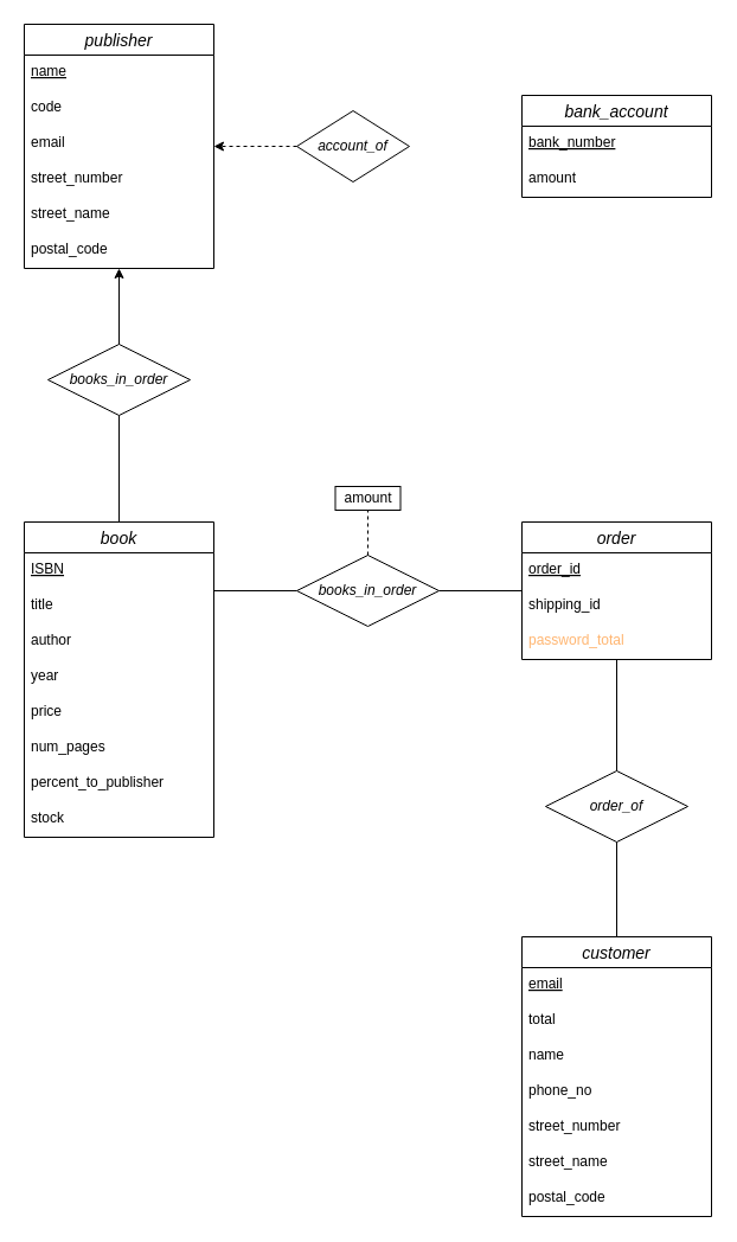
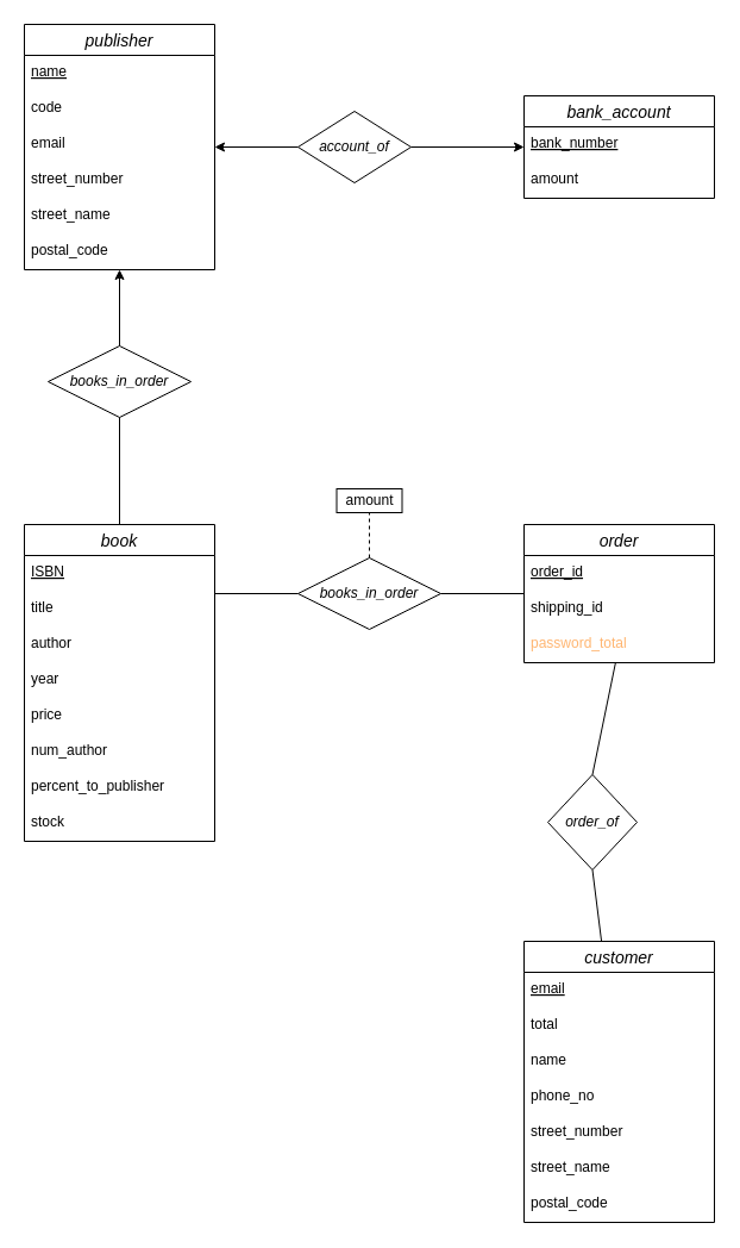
- <mxCell id="40" value="" style="endArrow=classic;html=1;rounded=0;exitX=0;exitY=0.5;exitDx=0;exitDy=0;dashed=1;" parent="1" source="35" target="11" edge="1"><mxGeometry width="50" height="50" relative="1" as="geometry"><mxPoint x="210" y="250" as="sourcePoint" /><mxPoint x="180" y="138" as="targetPoint" /></mxGeometry></mxCell>
+ <mxCell id="40" value="" style="endArrow=classic;html=1;rounded=0;exitX=0;exitY=0.5;exitDx=0;exitDy=0;" parent="1" source="35" target="11" edge="1"><mxGeometry width="50" height="50" relative="1" as="geometry"><mxPoint x="210" y="250" as="sourcePoint" /><mxPoint x="180" y="138" as="targetPoint" /></mxGeometry></mxCell>
+ <mxCell id="41" value="" style="endArrow=classic;html=1;rounded=0;exitX=1;exitY=0.5;exitDx=0;exitDy=0;" parent="1" source="35" target="18" edge="1"><mxGeometry width="50" height="50" relative="1" as="geometry"><mxPoint x="260" y="340" as="sourcePoint" /><mxPoint x="310" y="290" as="targetPoint" /></mxGeometry></mxCell>
- <mxCell id="8" value="num_pages" style="text;strokeColor=none;fillColor=none;spacingLeft=4;spacingRight=4;overflow=hidden;rotatable=0;points=[[0,0.5],[1,0.5]];portConstraint=eastwest;fontSize=12;" parent="2" vertex="1"><mxGeometry y="176" width="160" height="30" as="geometry" /></mxCell>
+ <mxCell id="8" value="num_author" style="text;strokeColor=none;fillColor=none;spacingLeft=4;spacingRight=4;overflow=hidden;rotatable=0;points=[[0,0.5],[1,0.5]];portConstraint=eastwest;fontSize=12;" parent="2" vertex="1"><mxGeometry y="176" width="160" height="30" as="geometry" /></mxCell>
- <mxCell id="36" value="&lt;i&gt;order_of&lt;/i&gt;" style="shape=rhombus;perimeter=rhombusPerimeter;whiteSpace=wrap;html=1;align=center;" parent="1" vertex="1"><mxGeometry x="460" y="650" width="120" height="60" as="geometry" /></mxCell>
+ <mxCell id="36" value="&lt;i&gt;order_of&lt;/i&gt;" style="shape=rhombus;perimeter=rhombusPerimeter;whiteSpace=wrap;html=1;align=center;" parent="1" vertex="1"><mxGeometry x="460" y="650" width="75" height="80" as="geometry" /></mxCell>
